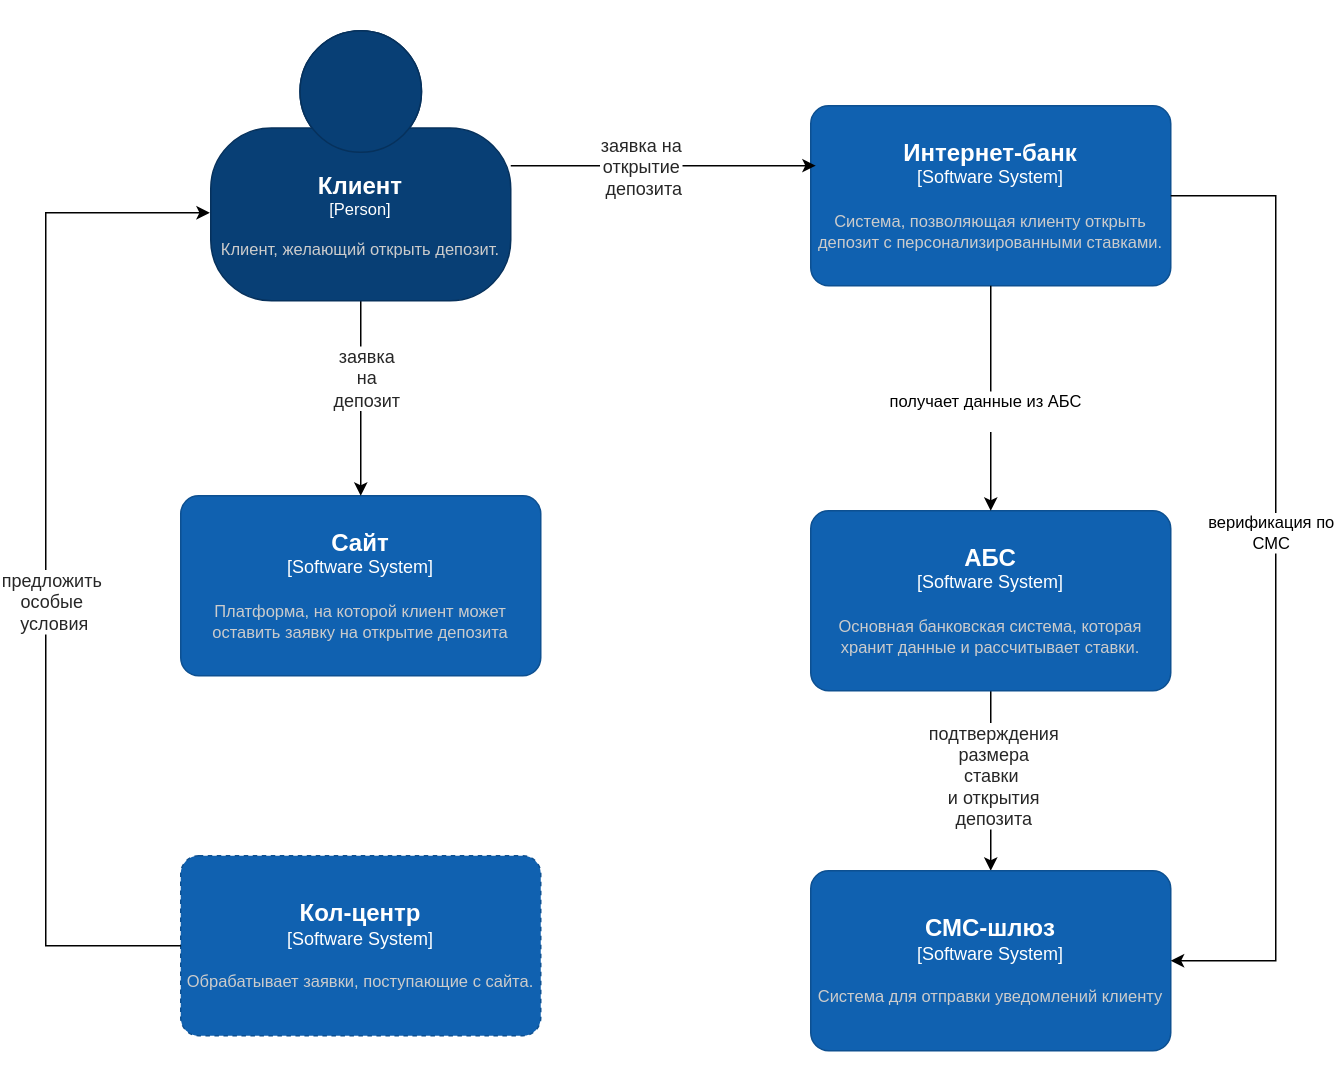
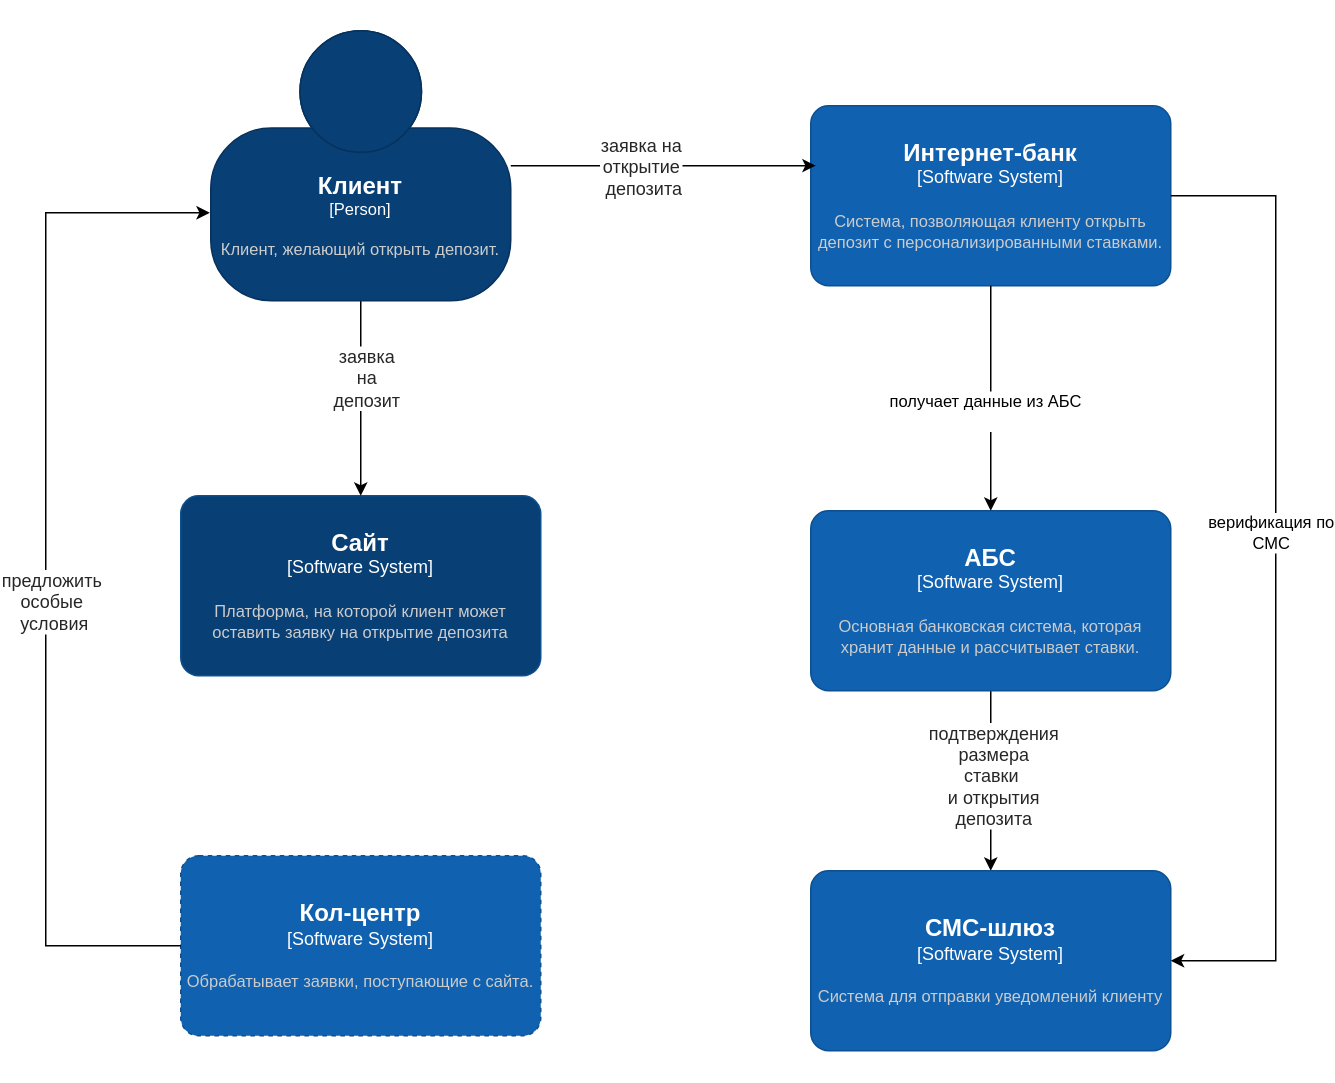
- <mxCell id="2" value="&lt;font style=&quot;font-size: 16px&quot;&gt;&lt;b&gt;Сайт&lt;/b&gt;&lt;/font&gt;&lt;div&gt;[Software System]&lt;/div&gt;&lt;br&gt;&lt;div&gt;&lt;font style=&quot;font-size: 11px&quot;&gt;&lt;font color=&quot;#cccccc&quot;&gt;Платформа, на которой клиент может оставить заявку на открытие депозита&lt;/font&gt;&lt;/div&gt;" style="rounded=1;whiteSpace=wrap;html=1;labelBackgroundColor=none;fillColor=#1061B0;fontColor=#ffffff;align=center;arcSize=10;strokeColor=#0D5091;metaEdit=1;resizable=0;points=[[0.25,0,0],[0.5,0,0],[0.75,0,0],[1,0.25,0],[1,0.5,0],[1,0.75,0],[0.75,1,0],[0.5,1,0],[0.25,1,0],[0,0.75,0],[0,0.5,0],[0,0.25,0]];" vertex="1" parent="1"><mxGeometry x="110" y="330" width="240" height="120" as="geometry" /></mxCell>
+ <mxCell id="2" value="&lt;font style=&quot;font-size: 16px&quot;&gt;&lt;b&gt;Сайт&lt;/b&gt;&lt;/font&gt;&lt;div&gt;[Software System]&lt;/div&gt;&lt;br&gt;&lt;div&gt;&lt;font style=&quot;font-size: 11px&quot;&gt;&lt;font color=&quot;#cccccc&quot;&gt;Платформа, на которой клиент может оставить заявку на открытие депозита&lt;/font&gt;&lt;/div&gt;" style="rounded=1;whiteSpace=wrap;html=1;labelBackgroundColor=none;fillColor=#083f75;fontColor=#ffffff;align=center;arcSize=10;strokeColor=#0D5091;metaEdit=1;resizable=0;points=[[0.25,0,0],[0.5,0,0],[0.75,0,0],[1,0.25,0],[1,0.5,0],[1,0.75,0],[0.75,1,0],[0.5,1,0],[0.25,1,0],[0,0.75,0],[0,0.5,0],[0,0.25,0]];" vertex="1" parent="1"><mxGeometry x="110" y="330" width="240" height="120" as="geometry" /></mxCell>
